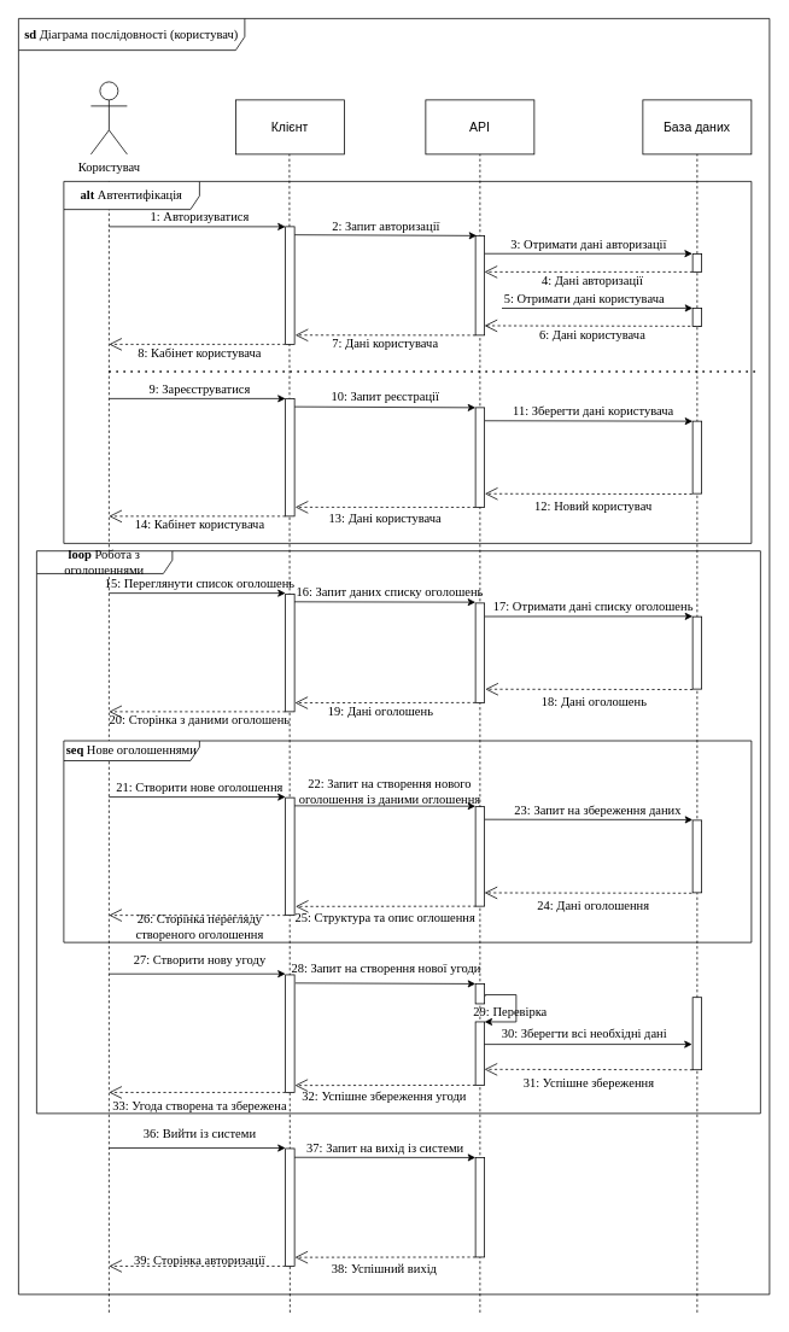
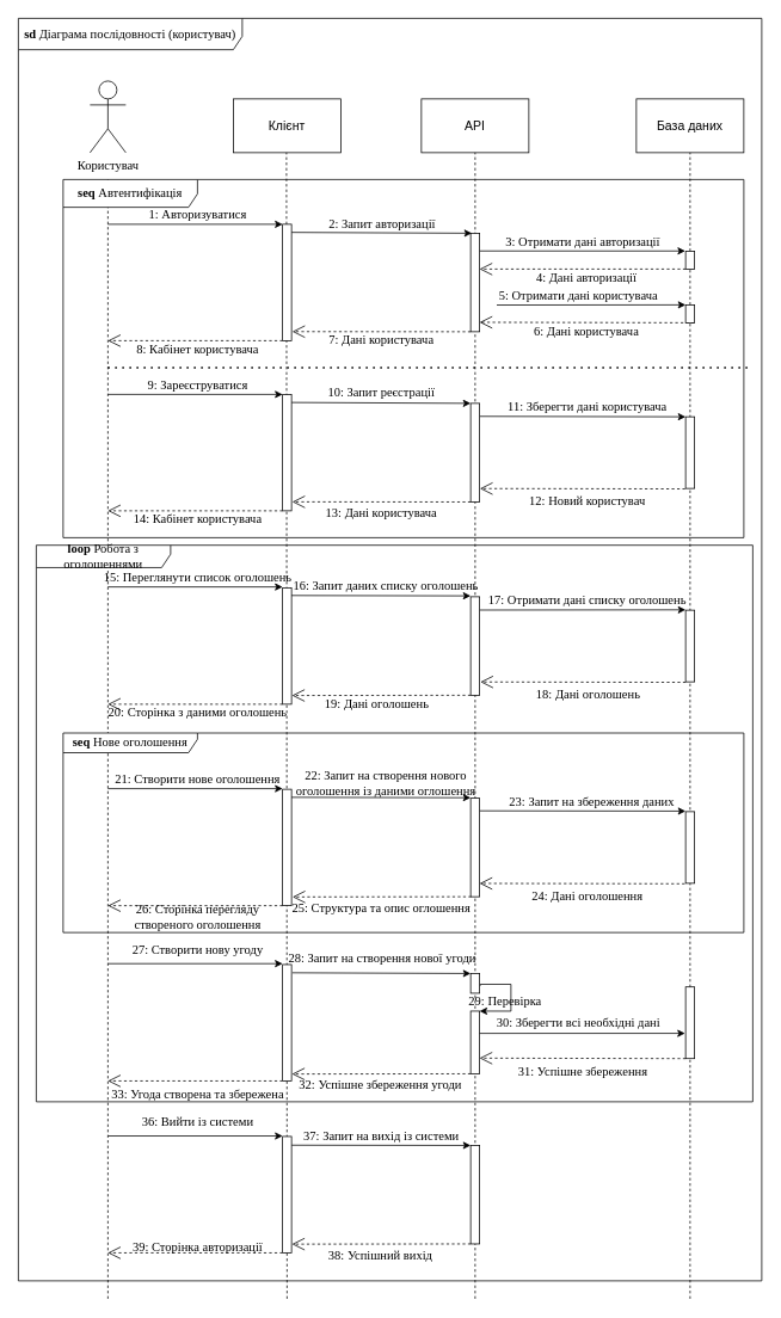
- <mxCell id="106" value="&lt;font face=&quot;Times New Roman&quot; style=&quot;font-size: 14px&quot;&gt;&lt;b&gt;alt&amp;nbsp;&lt;/b&gt;Автентифікація&lt;/font&gt;" style="shape=umlFrame;whiteSpace=wrap;html=1;width=150;height=31;" parent="1" vertex="1"><mxGeometry x="70" y="200" width="760" height="400" as="geometry" /></mxCell>
+ <mxCell id="106" value="&lt;font face=&quot;Times New Roman&quot; style=&quot;font-size: 14px&quot;&gt;&lt;b&gt;seq&amp;nbsp;&lt;/b&gt;Автентифікація&lt;/font&gt;" style="shape=umlFrame;whiteSpace=wrap;html=1;width=150;height=31;" parent="1" vertex="1"><mxGeometry x="70" y="200" width="760" height="400" as="geometry" /></mxCell>
- <mxCell id="108" value="&lt;font face=&quot;Times New Roman&quot; style=&quot;font-size: 14px&quot;&gt;&lt;b&gt;seq&amp;nbsp;&lt;/b&gt;Нове оголошеннями&lt;/font&gt;" style="shape=umlFrame;whiteSpace=wrap;html=1;width=150;height=22;" parent="1" vertex="1"><mxGeometry x="70" y="818.17" width="760" height="222.83" as="geometry" /></mxCell>
+ <mxCell id="108" value="&lt;font face=&quot;Times New Roman&quot; style=&quot;font-size: 14px&quot;&gt;&lt;b&gt;seq&amp;nbsp;&lt;/b&gt;Нове оголошення&lt;/font&gt;" style="shape=umlFrame;whiteSpace=wrap;html=1;width=150;height=22;" parent="1" vertex="1"><mxGeometry x="70" y="818.17" width="760" height="222.83" as="geometry" /></mxCell>
